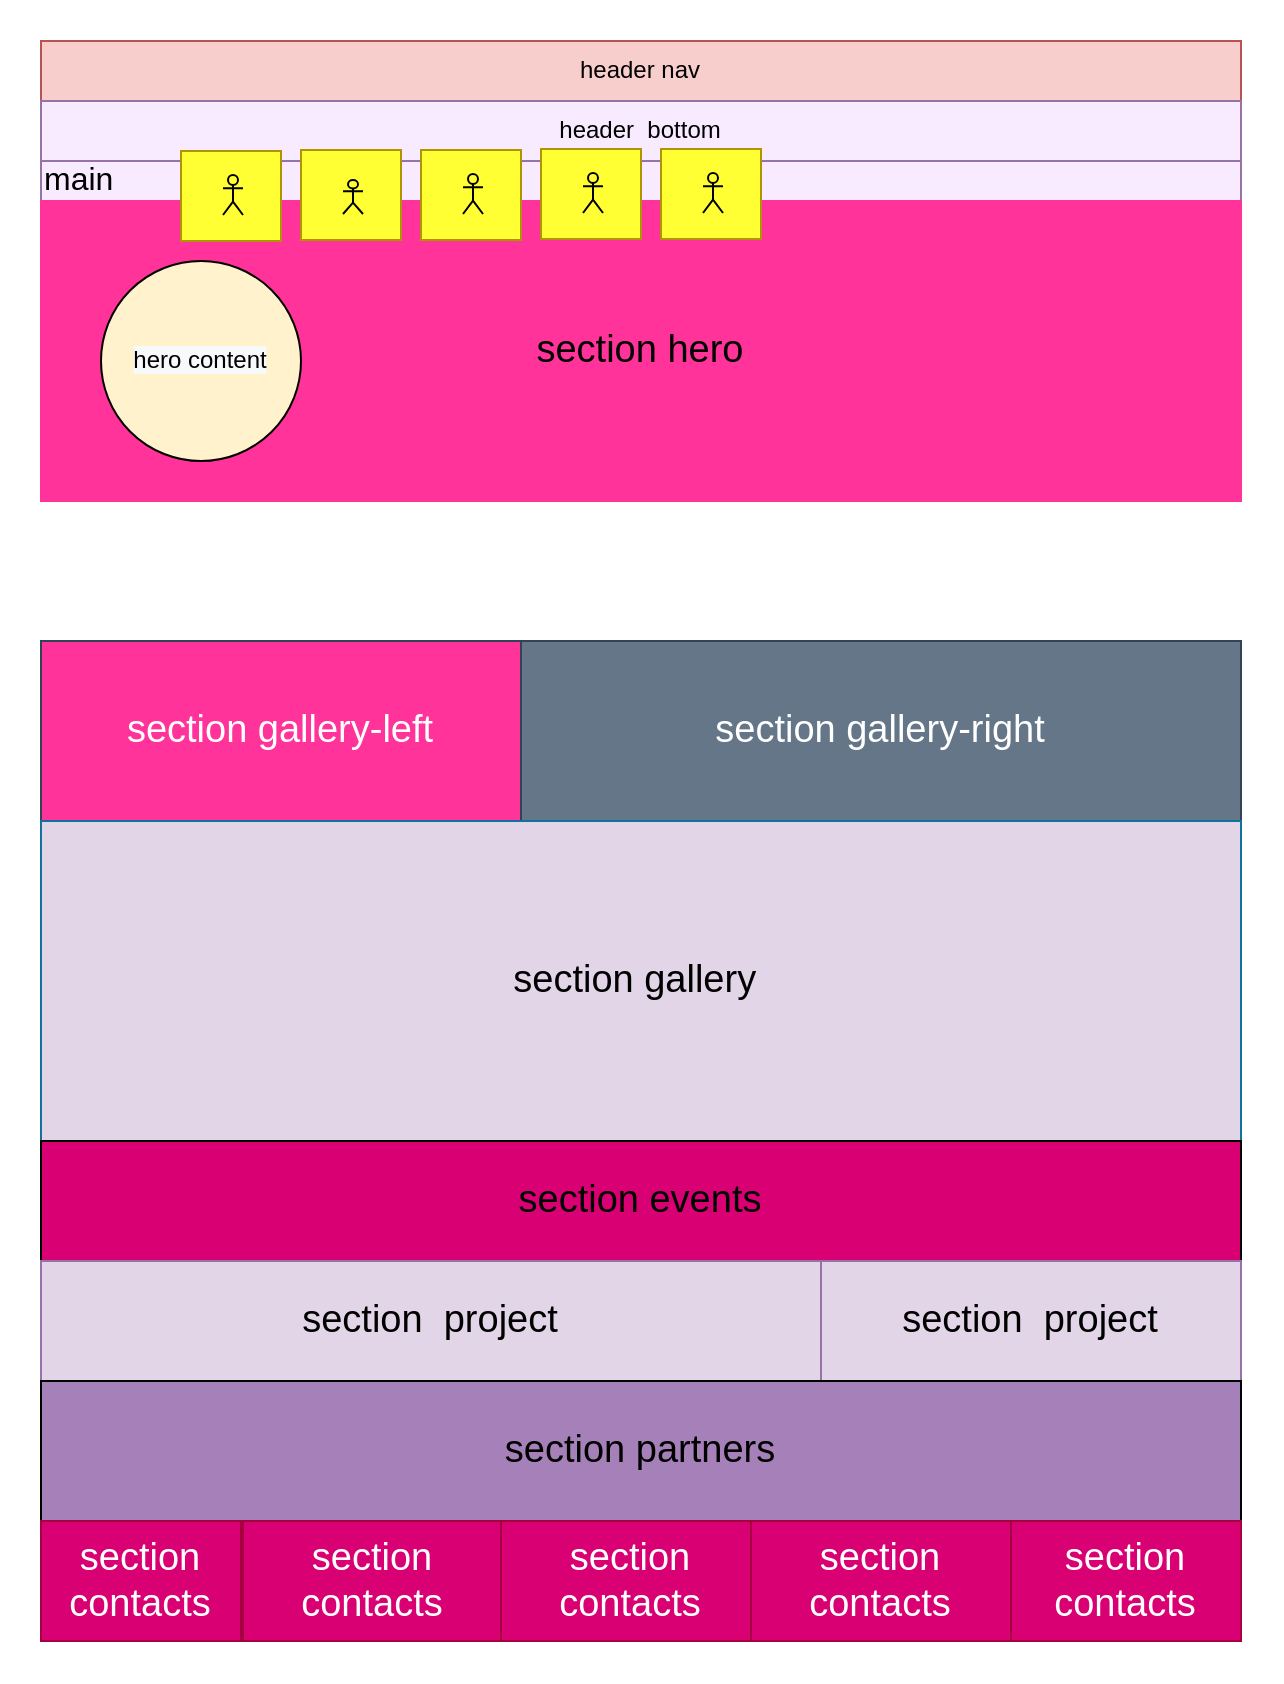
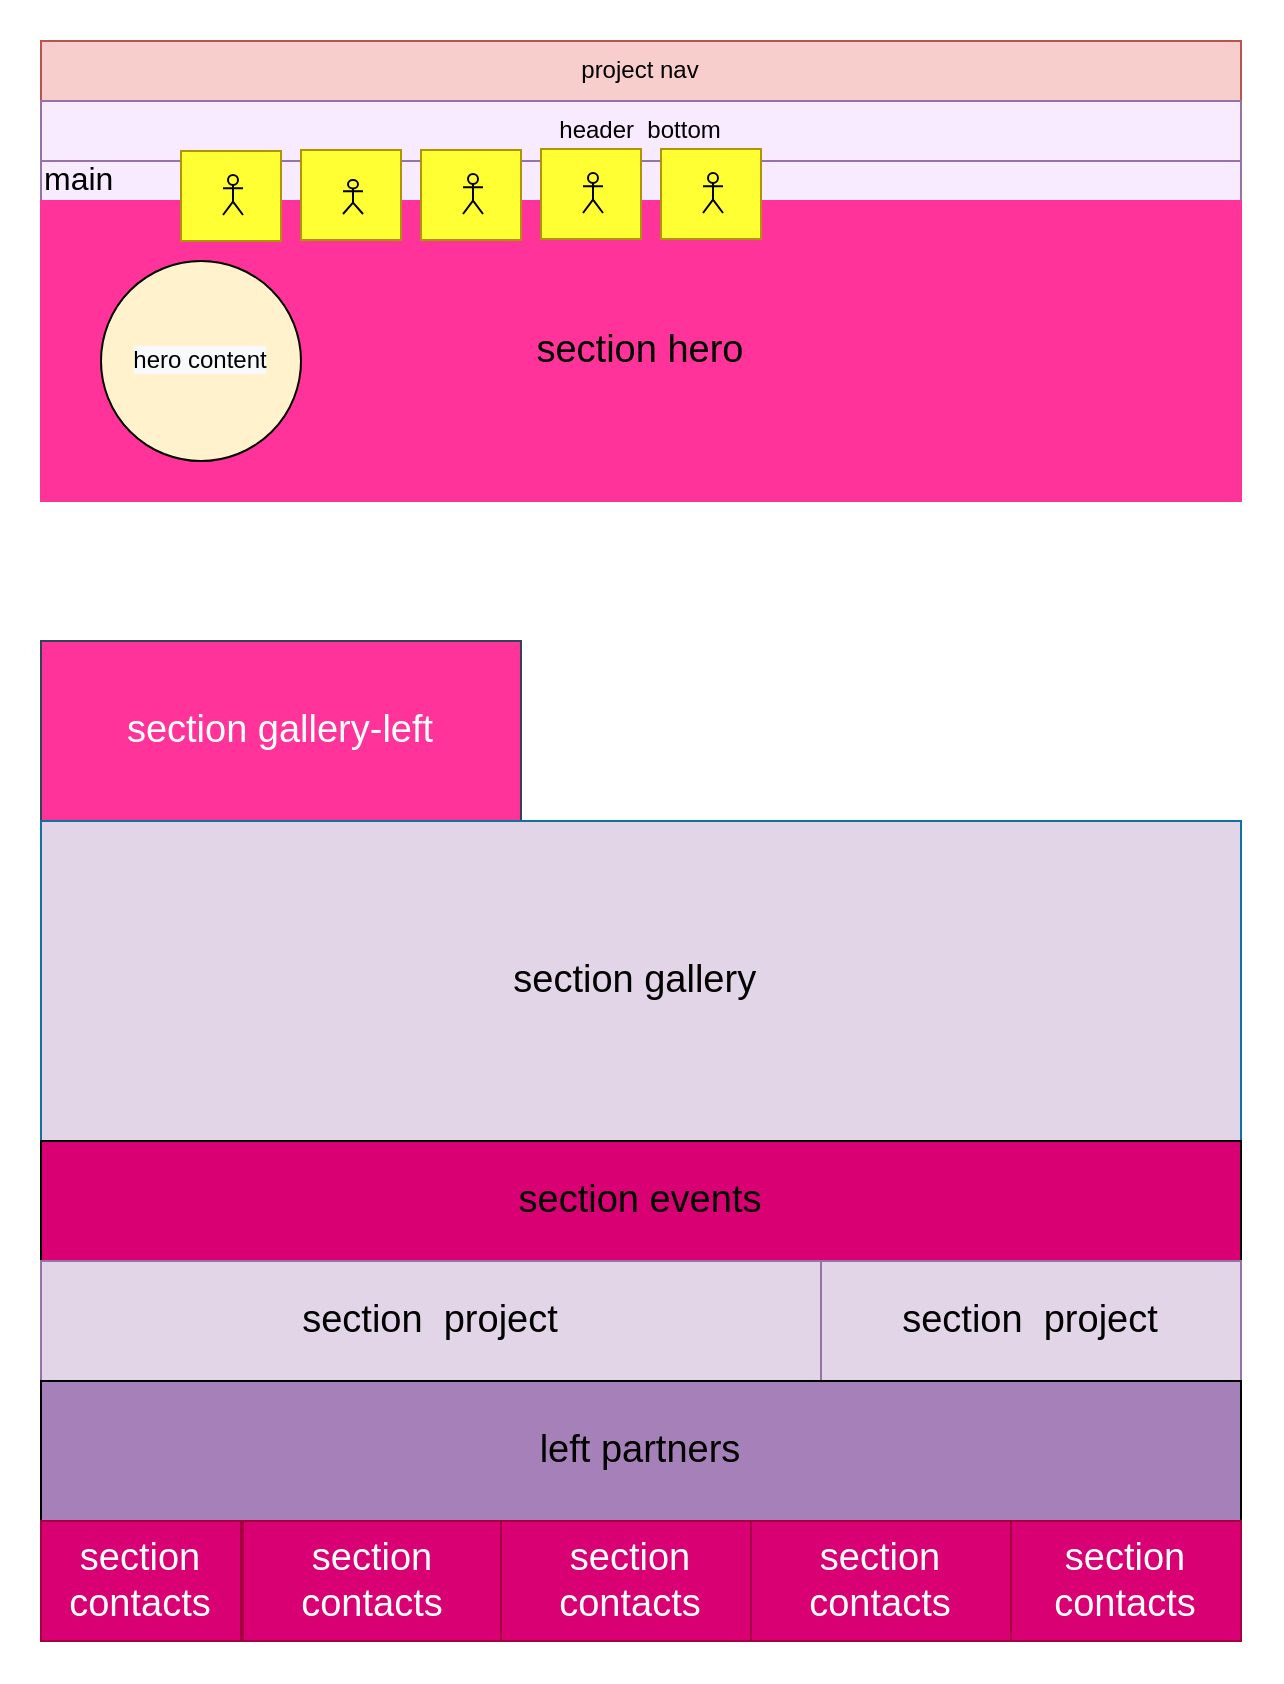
- <mxCell id="7" value="header nav" style="rounded=0;whiteSpace=wrap;html=1;fillColor=#f8cecc;strokeColor=#b85450;" parent="1" vertex="1"><mxGeometry x="20" y="20" width="600" height="30" as="geometry" /></mxCell>
+ <mxCell id="7" value="project nav" style="rounded=0;whiteSpace=wrap;html=1;fillColor=#f8cecc;strokeColor=#b85450;" parent="1" vertex="1"><mxGeometry x="20" y="20" width="600" height="30" as="geometry" /></mxCell>
- <mxCell id="22" value="&lt;span style=&quot;&quot;&gt;section gallery-right&lt;/span&gt;" style="rounded=0;whiteSpace=wrap;html=1;fontSize=19;fillColor=#647687;fontColor=#ffffff;strokeColor=#314354;" vertex="1" parent="1"><mxGeometry x="260" y="320" width="360" height="90" as="geometry" /></mxCell>
- <mxCell id="27" value="section partners" style="rounded=0;whiteSpace=wrap;html=1;fontSize=19;fillColor=#A680B8;" vertex="1" parent="1"><mxGeometry x="20" y="690" width="600" height="70" as="geometry" /></mxCell>
+ <mxCell id="27" value="left partners" style="rounded=0;whiteSpace=wrap;html=1;fontSize=19;fillColor=#A680B8;" vertex="1" parent="1"><mxGeometry x="20" y="690" width="600" height="70" as="geometry" /></mxCell>
